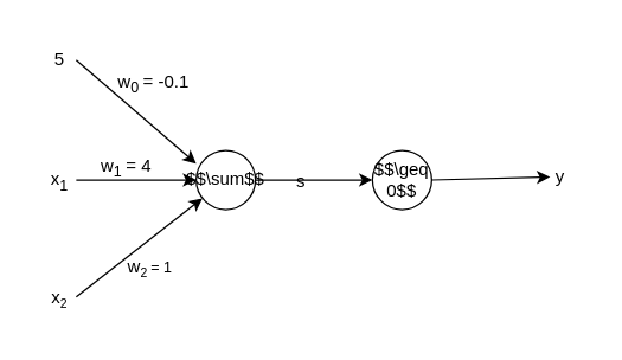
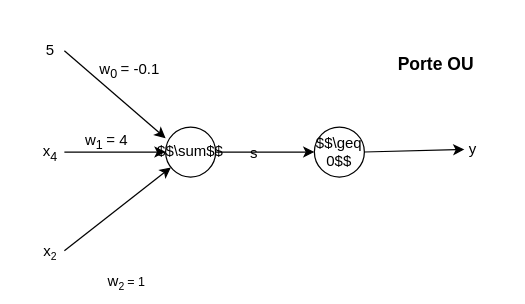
+ <mxCell id="17" value="&lt;font style=&quot;font-size: 14px&quot;&gt;&lt;b&gt;Porte OU&lt;/b&gt;&lt;/font&gt;" style="text;html=1;align=center;verticalAlign=middle;resizable=0;points=[];autosize=1;" vertex="1" parent="1"><mxGeometry x="308" y="41" width="80" height="20" as="geometry" /></mxCell>
- <mxCell id="3" value="x&lt;sub&gt;1&lt;/sub&gt;" style="text;html=1;strokeColor=none;fillColor=none;align=center;verticalAlign=middle;whiteSpace=wrap;rounded=0;" parent="1" vertex="1"><mxGeometry x="20" y="102" width="40" height="40" as="geometry" /></mxCell>
+ <mxCell id="3" value="x&lt;sub&gt;4&lt;/sub&gt;" style="text;html=1;strokeColor=none;fillColor=none;align=center;verticalAlign=middle;whiteSpace=wrap;rounded=0;" parent="1" vertex="1"><mxGeometry x="20" y="102" width="40" height="40" as="geometry" /></mxCell>
- <mxCell id="15" value="w&lt;span style=&quot;font-size: 10px&quot;&gt;&lt;sub&gt;2&amp;nbsp;&lt;/sub&gt;= 1&lt;/span&gt;" style="text;html=1;strokeColor=none;fillColor=none;align=center;verticalAlign=middle;whiteSpace=wrap;rounded=0;" parent="1" vertex="1"><mxGeometry x="81" y="170" width="40" height="20" as="geometry" /></mxCell>
+ <mxCell id="15" value="w&lt;span style=&quot;font-size: 10px&quot;&gt;&lt;sub&gt;2&amp;nbsp;&lt;/sub&gt;= 1&lt;/span&gt;" style="text;html=1;strokeColor=none;fillColor=none;align=center;verticalAlign=middle;whiteSpace=wrap;rounded=0;" parent="1" vertex="1"><mxGeometry x="81" y="215" width="40" height="20" as="geometry" /></mxCell>
